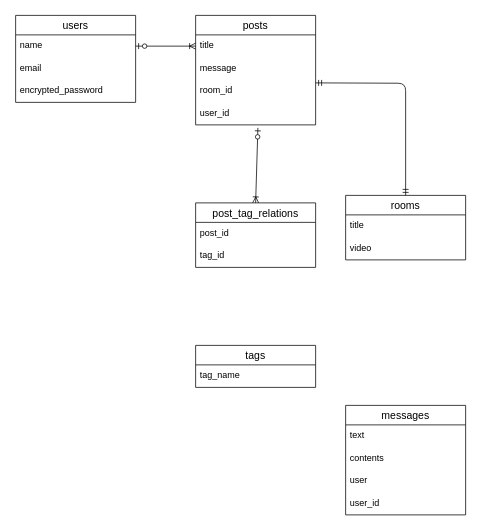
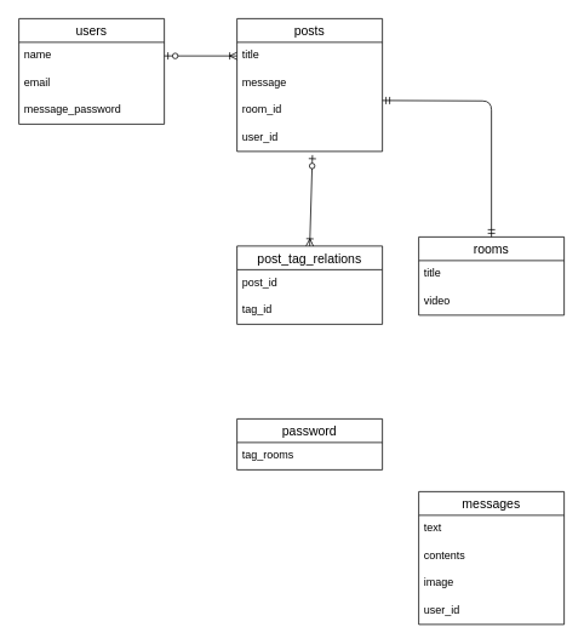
- <mxCell id="16" value="encrypted_password&#10;" style="text;strokeColor=none;fillColor=none;spacingLeft=4;spacingRight=4;overflow=hidden;rotatable=0;points=[[0,0.5],[1,0.5]];portConstraint=eastwest;fontSize=12;" parent="13" vertex="1"><mxGeometry y="86" width="160" height="30" as="geometry" /></mxCell>
+ <mxCell id="16" value="message_password&#10;" style="text;strokeColor=none;fillColor=none;spacingLeft=4;spacingRight=4;overflow=hidden;rotatable=0;points=[[0,0.5],[1,0.5]];portConstraint=eastwest;fontSize=12;" parent="13" vertex="1"><mxGeometry y="86" width="160" height="30" as="geometry" /></mxCell>
- <mxCell id="2" value="tags" style="swimlane;fontStyle=0;childLayout=stackLayout;horizontal=1;startSize=26;horizontalStack=0;resizeParent=1;resizeParentMax=0;resizeLast=0;collapsible=1;marginBottom=0;align=center;fontSize=14;" parent="1" vertex="1"><mxGeometry x="260" y="460" width="160" height="56" as="geometry" /></mxCell>
+ <mxCell id="2" value="password" style="swimlane;fontStyle=0;childLayout=stackLayout;horizontal=1;startSize=26;horizontalStack=0;resizeParent=1;resizeParentMax=0;resizeLast=0;collapsible=1;marginBottom=0;align=center;fontSize=14;" parent="1" vertex="1"><mxGeometry x="260" y="460" width="160" height="56" as="geometry" /></mxCell>
- <mxCell id="3" value="tag_name" style="text;strokeColor=none;fillColor=none;spacingLeft=4;spacingRight=4;overflow=hidden;rotatable=0;points=[[0,0.5],[1,0.5]];portConstraint=eastwest;fontSize=12;" parent="2" vertex="1"><mxGeometry y="26" width="160" height="30" as="geometry" /></mxCell>
+ <mxCell id="3" value="tag_rooms" style="text;strokeColor=none;fillColor=none;spacingLeft=4;spacingRight=4;overflow=hidden;rotatable=0;points=[[0,0.5],[1,0.5]];portConstraint=eastwest;fontSize=12;" parent="2" vertex="1"><mxGeometry y="26" width="160" height="30" as="geometry" /></mxCell>
- <mxCell id="25" value="user" style="text;strokeColor=none;fillColor=none;spacingLeft=4;spacingRight=4;overflow=hidden;rotatable=0;points=[[0,0.5],[1,0.5]];portConstraint=eastwest;fontSize=12;" parent="22" vertex="1"><mxGeometry y="86" width="160" height="30" as="geometry" /></mxCell>
+ <mxCell id="25" value="image" style="text;strokeColor=none;fillColor=none;spacingLeft=4;spacingRight=4;overflow=hidden;rotatable=0;points=[[0,0.5],[1,0.5]];portConstraint=eastwest;fontSize=12;" parent="22" vertex="1"><mxGeometry y="86" width="160" height="30" as="geometry" /></mxCell>
